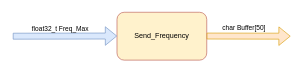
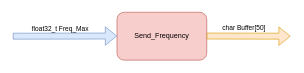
- <mxCell id="2" value="Send_Frequency" style="rounded=1;whiteSpace=wrap;html=1;fillColor=#fff2cc;strokeColor=#b85450;" vertex="1" parent="1"><mxGeometry x="194" y="20" width="150" height="80" as="geometry" /></mxCell>
+ <mxCell id="2" value="Send_Frequency" style="rounded=1;whiteSpace=wrap;html=1;fillColor=#f8cecc;strokeColor=#b85450;" vertex="1" parent="1"><mxGeometry x="194" y="20" width="150" height="80" as="geometry" /></mxCell>
